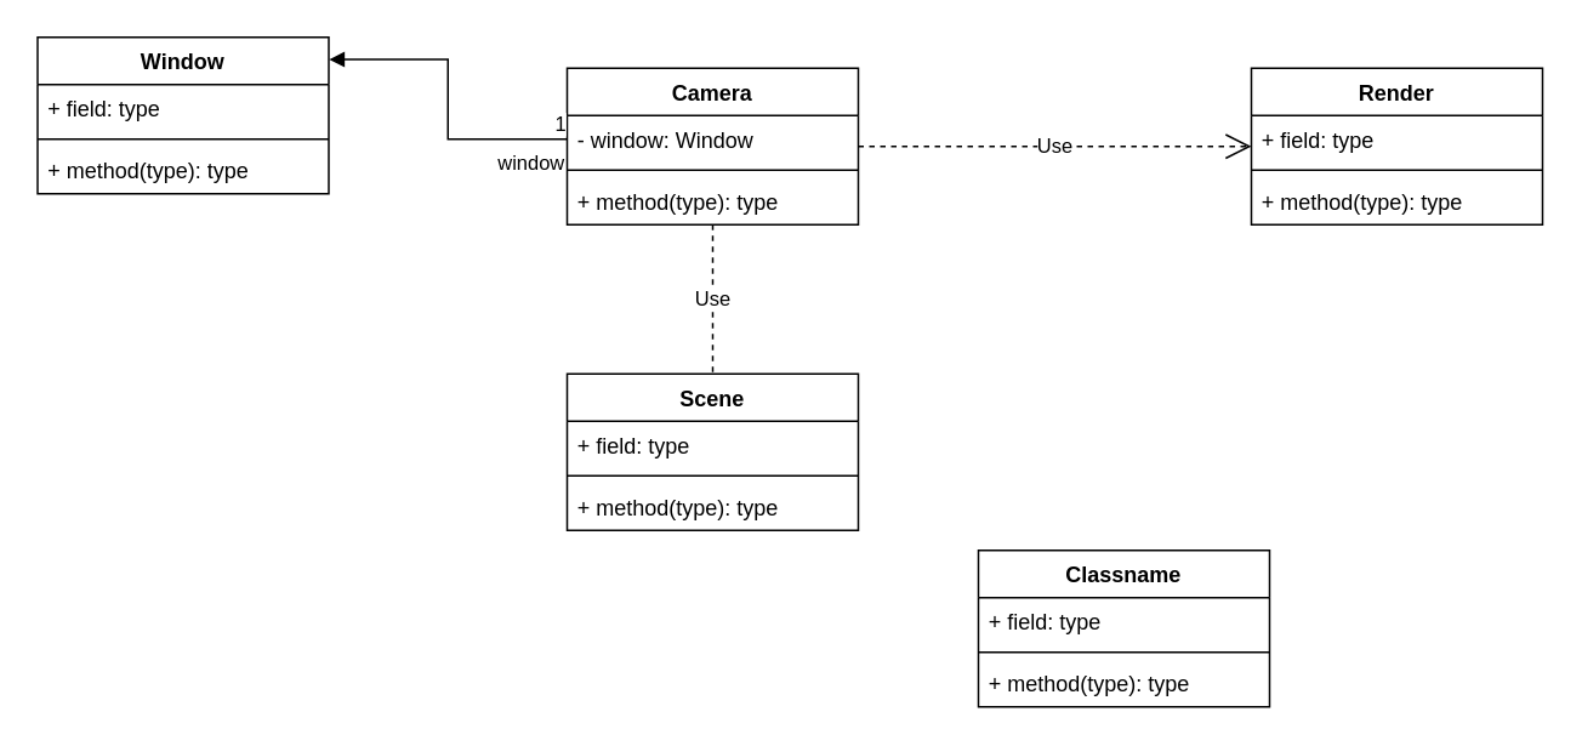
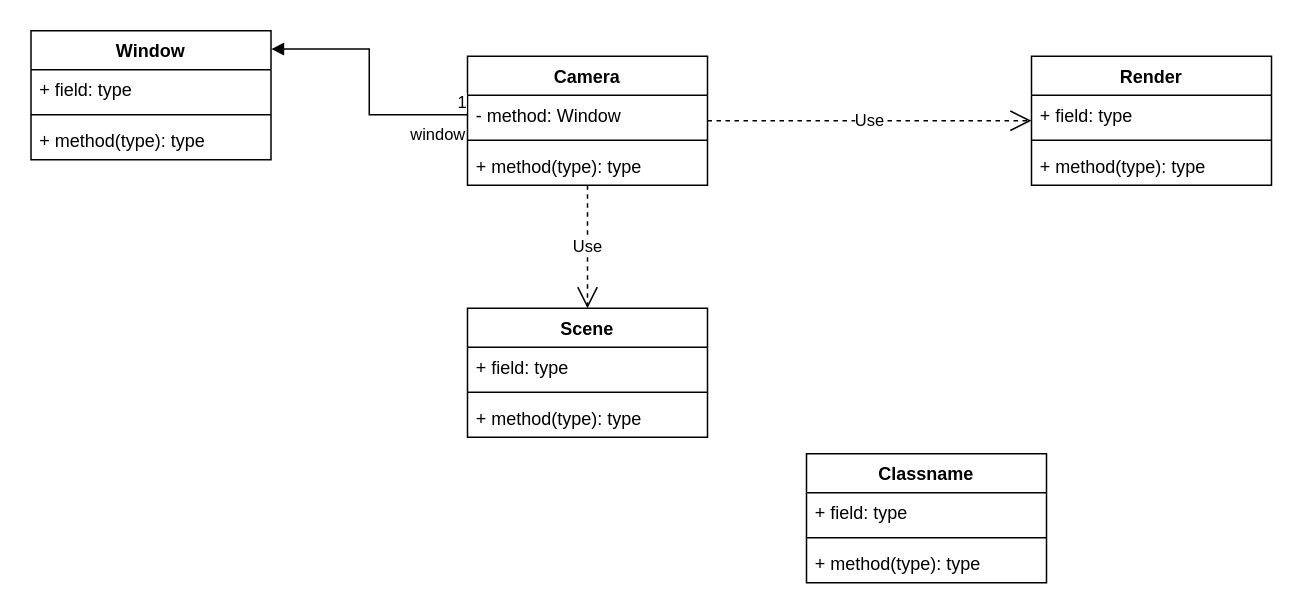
- <mxCell id="3" value="- window: Window" style="text;strokeColor=none;fillColor=none;align=left;verticalAlign=top;spacingLeft=4;spacingRight=4;overflow=hidden;rotatable=0;points=[[0,0.5],[1,0.5]];portConstraint=eastwest;" vertex="1" parent="2"><mxGeometry y="26" width="160" height="26" as="geometry" /></mxCell>
+ <mxCell id="3" value="- method: Window" style="text;strokeColor=none;fillColor=none;align=left;verticalAlign=top;spacingLeft=4;spacingRight=4;overflow=hidden;rotatable=0;points=[[0,0.5],[1,0.5]];portConstraint=eastwest;" vertex="1" parent="2"><mxGeometry y="26" width="160" height="26" as="geometry" /></mxCell>
- <mxCell id="21" value="Use" style="endArrow=none;endSize=12;dashed=1;html=1;rounded=0;" edge="1" parent="1" source="2" target="10"><mxGeometry width="160" relative="1" as="geometry"><mxPoint x="383" y="198" as="sourcePoint" /><mxPoint x="543" y="198" as="targetPoint" /></mxGeometry></mxCell>
+ <mxCell id="21" value="Use" style="endArrow=open;endSize=12;dashed=1;html=1;rounded=0;" edge="1" parent="1" source="2" target="10"><mxGeometry width="160" relative="1" as="geometry"><mxPoint x="383" y="198" as="sourcePoint" /><mxPoint x="543" y="198" as="targetPoint" /></mxGeometry></mxCell>
